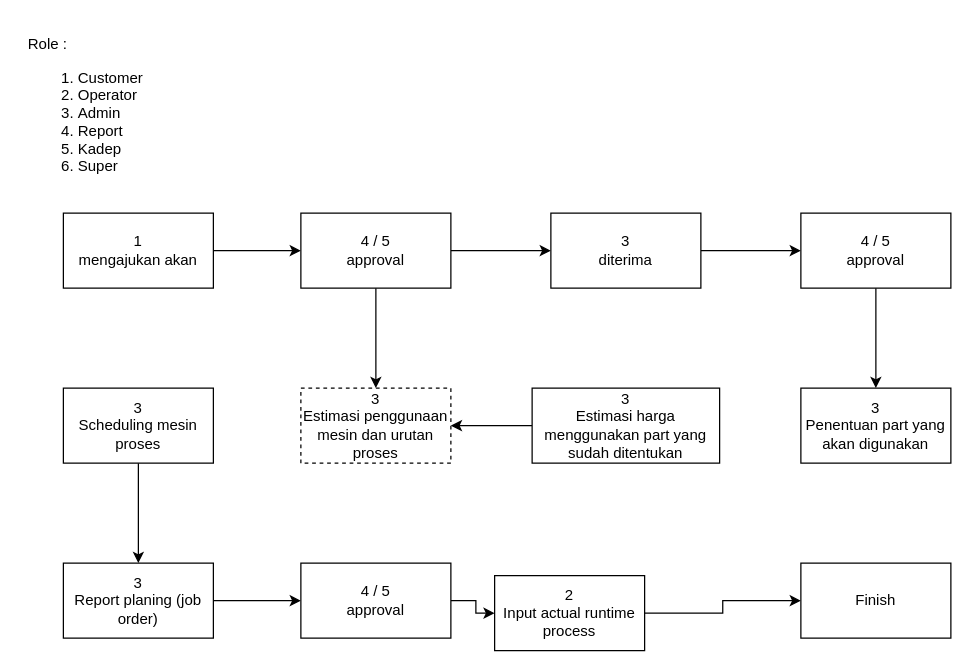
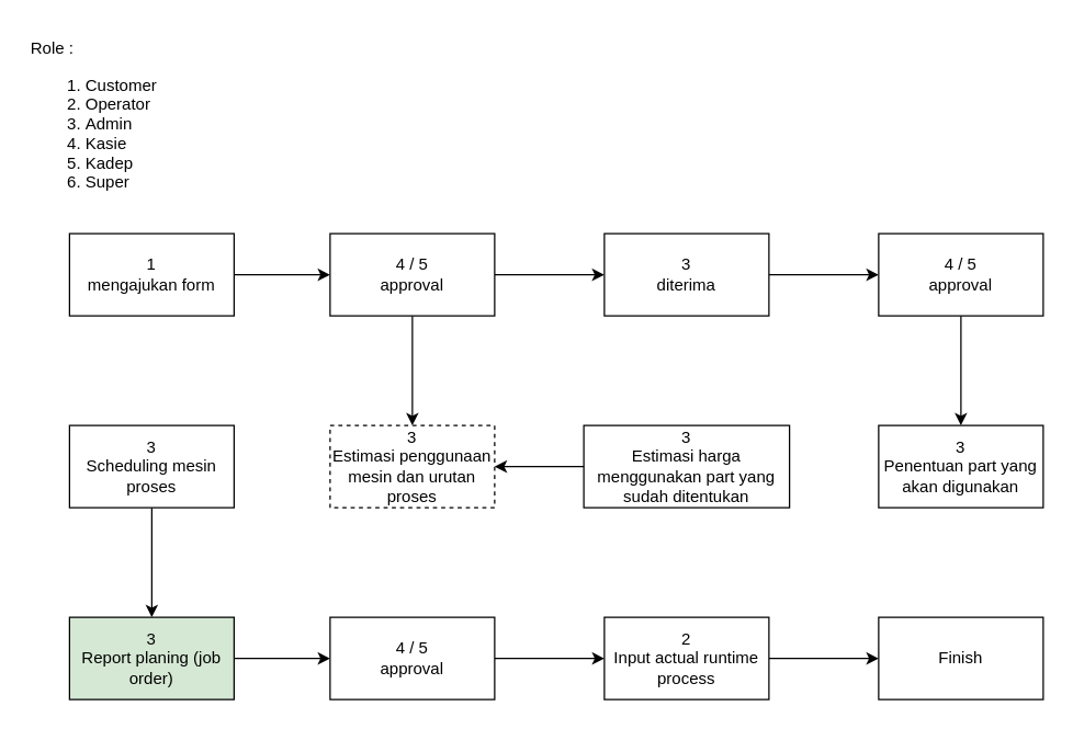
- <mxCell id="4" value="Role :&amp;nbsp;&lt;br&gt;&lt;ol&gt;&lt;li&gt;Customer&lt;/li&gt;&lt;li&gt;Operator&lt;/li&gt;&lt;li&gt;Admin&lt;/li&gt;&lt;li&gt;Report&lt;/li&gt;&lt;li&gt;Kadep&lt;/li&gt;&lt;li style=&quot;&quot;&gt;Super&lt;/li&gt;&lt;/ol&gt;" style="text;html=1;align=left;verticalAlign=middle;resizable=0;points=[];autosize=1;strokeColor=none;fillColor=none;" parent="1" vertex="1"><mxGeometry x="20" width="120" height="140" as="geometry" y="20" /></mxCell>
+ <mxCell id="4" value="Role :&amp;nbsp;&lt;br&gt;&lt;ol&gt;&lt;li&gt;Customer&lt;/li&gt;&lt;li&gt;Operator&lt;/li&gt;&lt;li&gt;Admin&lt;/li&gt;&lt;li&gt;Kasie&lt;/li&gt;&lt;li&gt;Kadep&lt;/li&gt;&lt;li style=&quot;&quot;&gt;Super&lt;/li&gt;&lt;/ol&gt;" style="text;html=1;align=left;verticalAlign=middle;resizable=0;points=[];autosize=1;strokeColor=none;fillColor=none;" parent="1" vertex="1"><mxGeometry x="20" width="120" height="140" as="geometry" y="20" /></mxCell>
- <mxCell id="3" value="1&lt;br&gt;mengajukan akan" style="rounded=0;whiteSpace=wrap;html=1;" parent="1" vertex="1"><mxGeometry x="50" y="170" width="120" height="60" as="geometry" /></mxCell>
+ <mxCell id="3" value="1&lt;br&gt;mengajukan form" style="rounded=0;whiteSpace=wrap;html=1;" parent="1" vertex="1"><mxGeometry x="50" y="170" width="120" height="60" as="geometry" /></mxCell>
- <mxCell id="19" value="3&lt;br&gt;Report planing (job order)" style="whiteSpace=wrap;html=1;rounded=0;" parent="1" vertex="1"><mxGeometry x="50" y="450" width="120" height="60" as="geometry" /></mxCell>
+ <mxCell id="19" value="3&lt;br&gt;Report planing (job order)" style="whiteSpace=wrap;html=1;rounded=0;fillColor=#d5e8d4;" parent="1" vertex="1"><mxGeometry x="50" y="450" width="120" height="60" as="geometry" /></mxCell>
- <mxCell id="21" value="2&lt;br&gt;Input actual runtime process" style="whiteSpace=wrap;html=1;rounded=0;" parent="1" vertex="1"><mxGeometry x="395" y="460" width="120" height="60" as="geometry" /></mxCell>
+ <mxCell id="21" value="2&lt;br&gt;Input actual runtime process" style="whiteSpace=wrap;html=1;rounded=0;" parent="1" vertex="1"><mxGeometry x="440" y="450" width="120" height="60" as="geometry" /></mxCell>
